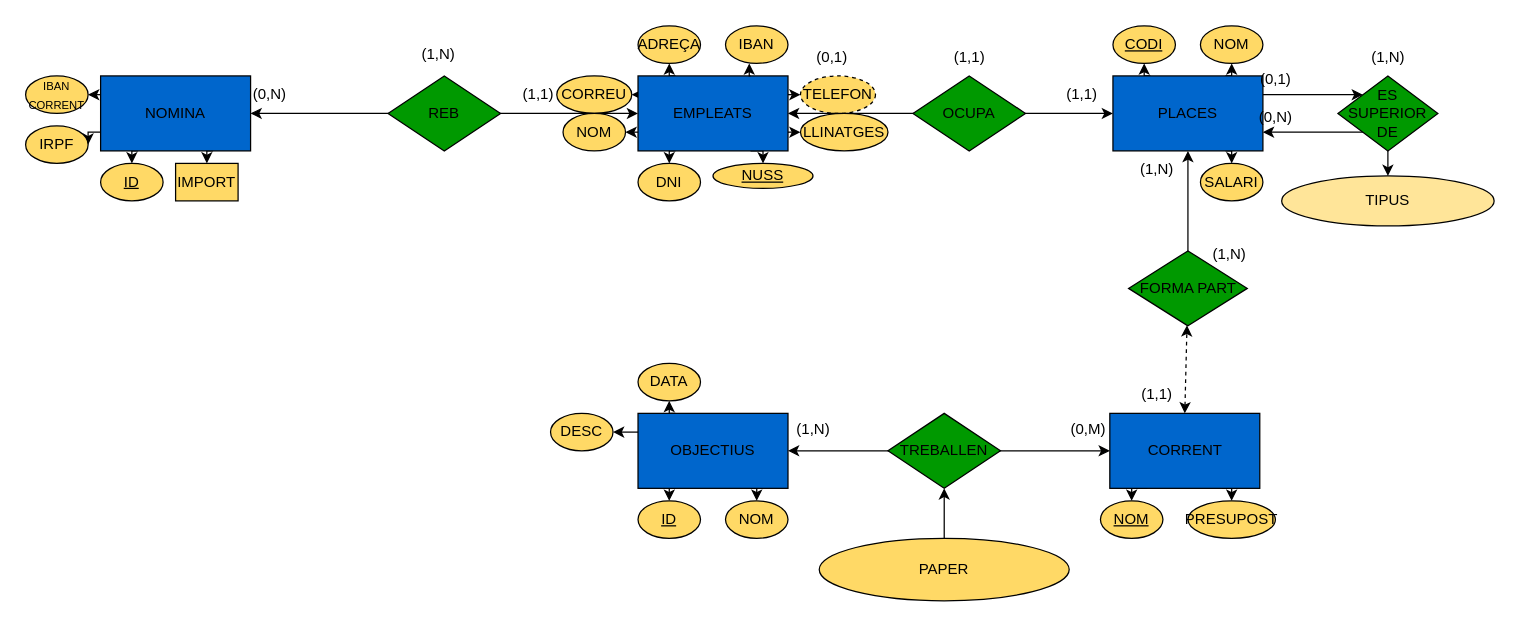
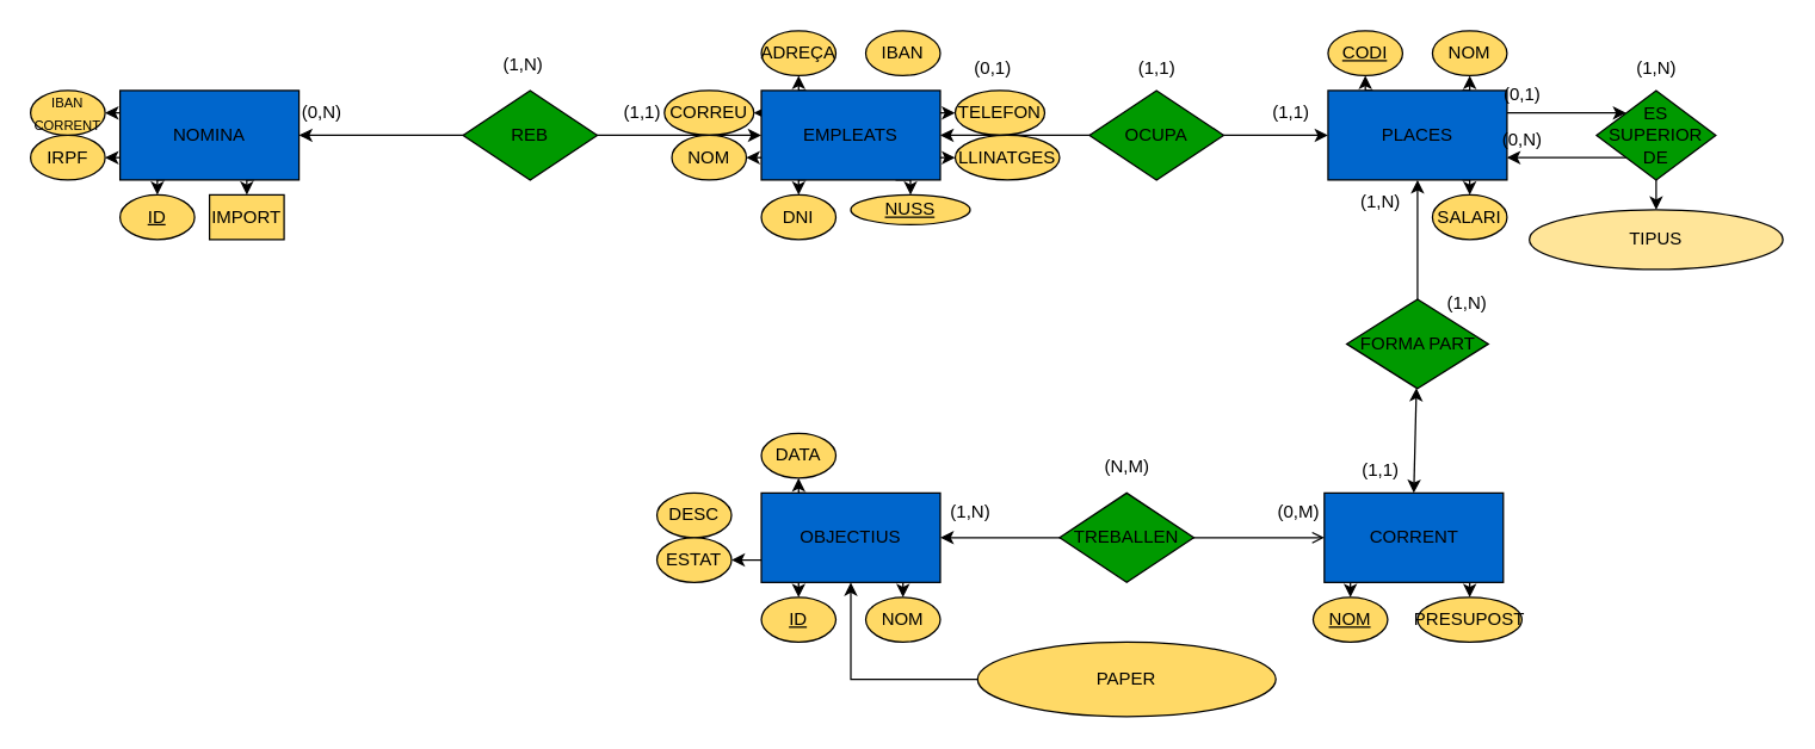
- <mxCell id="18" style="edgeStyle=orthogonalEdgeStyle;rounded=0;orthogonalLoop=1;jettySize=auto;html=1;exitX=0.75;exitY=0;exitDx=0;exitDy=0;entryX=0.38;entryY=1;entryDx=0;entryDy=0;entryPerimeter=0;" edge="1" parent="1" source="9" target="17"><mxGeometry relative="1" as="geometry" /></mxCell>
- <mxCell id="15" value="&lt;font style=&quot;color: rgb(0, 0, 0);&quot;&gt;TELEFON&lt;/font&gt;" style="ellipse;whiteSpace=wrap;html=1;fillColor=#FFD966;dashed=1;" vertex="1" parent="1"><mxGeometry x="640" y="60" width="60" height="30" as="geometry" /></mxCell>
+ <mxCell id="15" value="&lt;font style=&quot;color: rgb(0, 0, 0);&quot;&gt;TELEFON&lt;/font&gt;" style="ellipse;whiteSpace=wrap;html=1;fillColor=#FFD966;" vertex="1" parent="1"><mxGeometry x="640" y="60" width="60" height="30" as="geometry" /></mxCell>
- <mxCell id="74" value="&lt;font style=&quot;color: rgb(0, 0, 0);&quot;&gt;IRPF&lt;/font&gt;" style="ellipse;whiteSpace=wrap;html=1;fillColor=#FFD966;" vertex="1" parent="1"><mxGeometry x="20" y="100" width="50" height="30" as="geometry" /></mxCell>
+ <mxCell id="74" value="&lt;font style=&quot;color: rgb(0, 0, 0);&quot;&gt;IRPF&lt;/font&gt;" style="ellipse;whiteSpace=wrap;html=1;fillColor=#FFD966;" vertex="1" parent="1"><mxGeometry x="20" y="90" width="50" height="30" as="geometry" /></mxCell>
- <mxCell id="40" value="" style="endArrow=classic;startArrow=classic;html=1;rounded=0;exitX=0.5;exitY=0;exitDx=0;exitDy=0;dashed=1;" edge="1" parent="1" source="33" target="41"><mxGeometry width="50" height="50" relative="1" as="geometry"><mxPoint x="948" y="330" as="sourcePoint" /><mxPoint x="950" y="120" as="targetPoint" /></mxGeometry></mxCell>
+ <mxCell id="40" value="" style="endArrow=classic;startArrow=classic;html=1;rounded=0;exitX=0.5;exitY=0;exitDx=0;exitDy=0;" edge="1" parent="1" source="33" target="41"><mxGeometry width="50" height="50" relative="1" as="geometry"><mxPoint x="948" y="330" as="sourcePoint" /><mxPoint x="950" y="120" as="targetPoint" /></mxGeometry></mxCell>
+ <mxCell id="58" value="(N,M)" style="text;html=1;align=center;verticalAlign=middle;resizable=0;points=[];autosize=1;strokeColor=none;fillColor=none;" vertex="1" parent="1"><mxGeometry x="730" y="298" width="50" height="30" as="geometry" /></mxCell>
- <mxCell id="44" style="edgeStyle=orthogonalEdgeStyle;rounded=0;orthogonalLoop=1;jettySize=auto;html=1;exitX=0;exitY=0.25;exitDx=0;exitDy=0;entryX=1;entryY=0.5;entryDx=0;entryDy=0;" edge="1" parent="1" source="48" target="51"><mxGeometry relative="1" as="geometry" /></mxCell>
- <mxCell id="54" value="" style="endArrow=classic;startArrow=classic;html=1;rounded=0;exitX=1;exitY=0.5;exitDx=0;exitDy=0;entryX=0;entryY=0.5;entryDx=0;entryDy=0;" edge="1" parent="1" source="48" target="33"><mxGeometry width="50" height="50" relative="1" as="geometry"><mxPoint x="680" y="370" as="sourcePoint" /><mxPoint x="730" y="320" as="targetPoint" /></mxGeometry></mxCell>
+ <mxCell id="54" value="" style="endArrow=open;startArrow=classic;html=1;rounded=0;exitX=1;exitY=0.5;exitDx=0;exitDy=0;entryX=0;entryY=0.5;entryDx=0;entryDy=0;" edge="1" parent="1" source="48" target="33"><mxGeometry width="50" height="50" relative="1" as="geometry"><mxPoint x="680" y="370" as="sourcePoint" /><mxPoint x="730" y="320" as="targetPoint" /></mxGeometry></mxCell>
+ <mxCell id="53" value="&lt;font style=&quot;color: rgb(0, 0, 0);&quot;&gt;ESTAT&lt;/font&gt;" style="ellipse;whiteSpace=wrap;html=1;fillColor=#FFD966;" vertex="1" parent="1"><mxGeometry y="360" width="50" height="30" as="geometry" x="440" /></mxCell>
+ <mxCell id="45" style="edgeStyle=orthogonalEdgeStyle;rounded=0;orthogonalLoop=1;jettySize=auto;html=1;exitX=0;exitY=0.75;exitDx=0;exitDy=0;entryX=1;entryY=0.5;entryDx=0;entryDy=0;" edge="1" parent="1" source="48" target="53"><mxGeometry relative="1" as="geometry" /></mxCell>
- <mxCell id="59" style="edgeStyle=orthogonalEdgeStyle;rounded=0;orthogonalLoop=1;jettySize=auto;html=1;" edge="1" parent="1" source="60" target="55"><mxGeometry relative="1" as="geometry" /></mxCell>
+ <mxCell id="59" style="edgeStyle=orthogonalEdgeStyle;rounded=0;orthogonalLoop=1;jettySize=auto;html=1;" edge="1" parent="1" source="60" target="48"><mxGeometry relative="1" as="geometry" /></mxCell>
